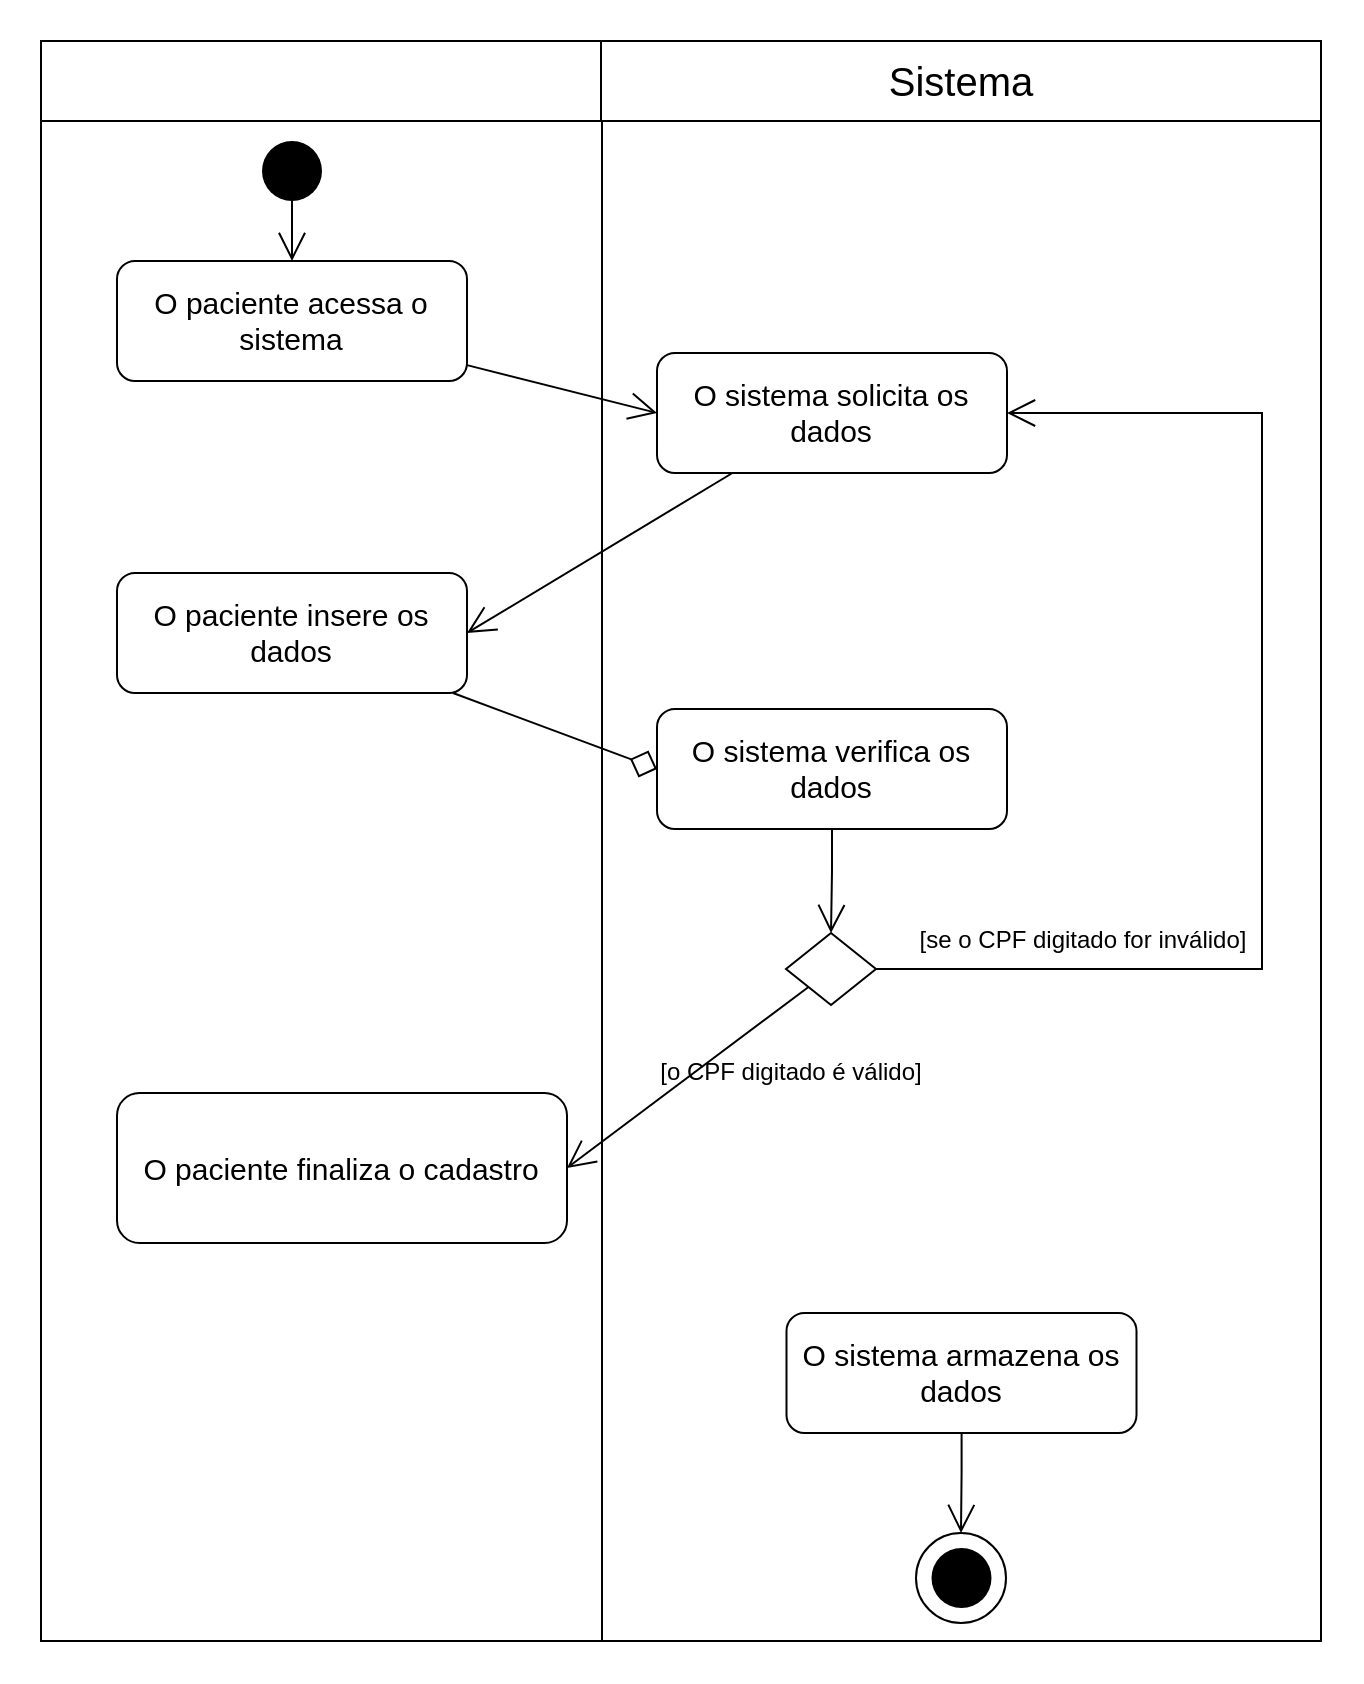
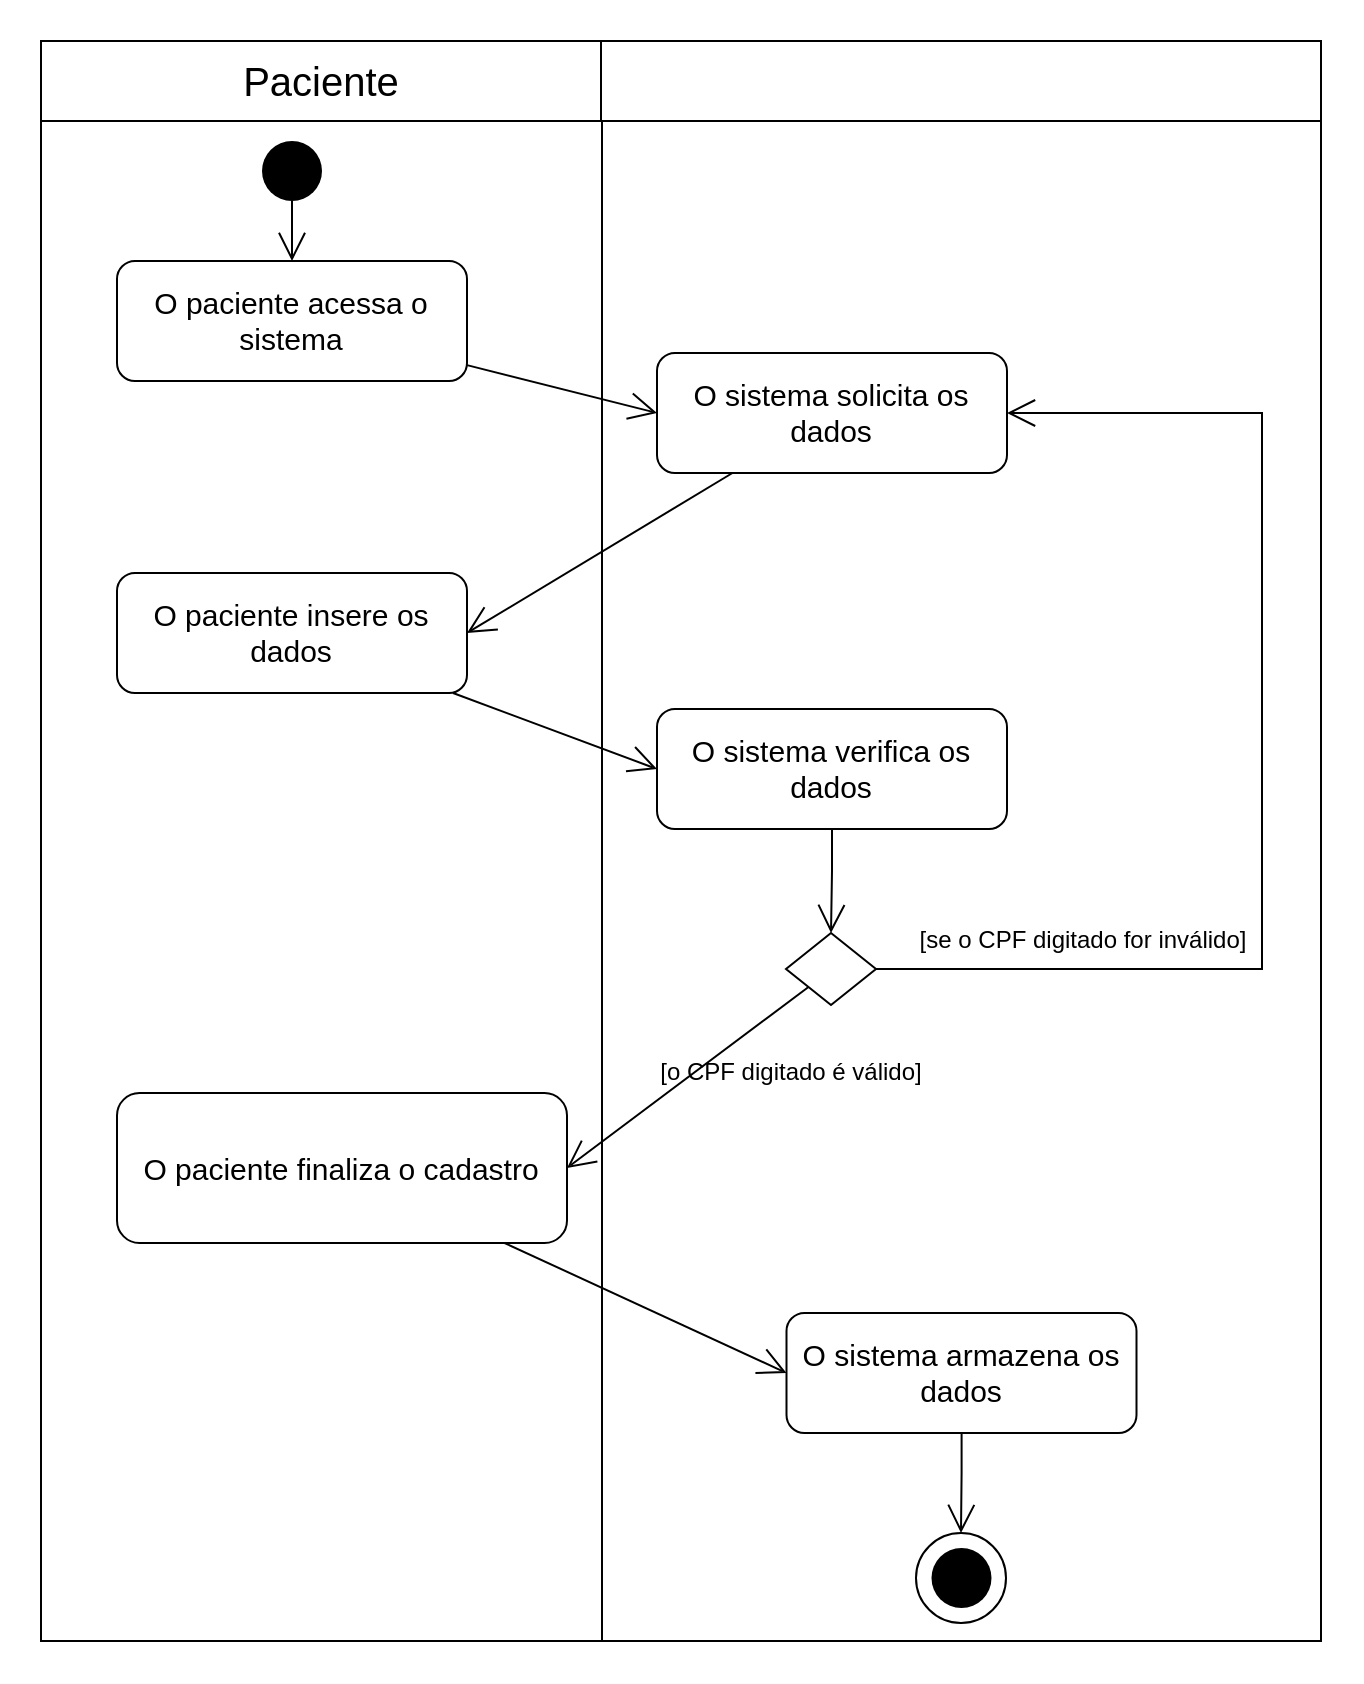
+ <mxCell id="27" value="&lt;font style=&quot;font-size: 20px&quot;&gt;Paciente&lt;/font&gt;" style="text;html=1;align=center;verticalAlign=middle;resizable=0;points=[];autosize=1;strokeColor=none;" vertex="1" parent="1"><mxGeometry x="115" y="30" width="90" height="20" as="geometry" /></mxCell>
- <mxCell id="28" value="&lt;font style=&quot;font-size: 20px&quot;&gt;Sistema&lt;/font&gt;" style="text;html=1;align=center;verticalAlign=middle;resizable=0;points=[];autosize=1;strokeColor=none;" vertex="1" parent="1"><mxGeometry x="435" y="30" width="90" height="20" as="geometry" /></mxCell>
- <mxCell id="12" style="edgeStyle=none;rounded=0;orthogonalLoop=1;jettySize=auto;html=1;entryX=0;entryY=0.5;entryDx=0;entryDy=0;endArrow=diamond;endFill=0;endSize=12;" edge="1" parent="1" source="13" target="19"><mxGeometry relative="1" as="geometry" /></mxCell>
+ <mxCell id="12" style="edgeStyle=none;rounded=0;orthogonalLoop=1;jettySize=auto;html=1;entryX=0;entryY=0.5;entryDx=0;entryDy=0;endArrow=open;endFill=0;endSize=12;" edge="1" parent="1" source="13" target="19"><mxGeometry relative="1" as="geometry" /></mxCell>
+ <mxCell id="22" style="edgeStyle=none;rounded=0;orthogonalLoop=1;jettySize=auto;html=1;entryX=0;entryY=0.5;entryDx=0;entryDy=0;endArrow=open;endFill=0;endSize=12;" edge="1" parent="1" source="23" target="21"><mxGeometry relative="1" as="geometry" /></mxCell>
